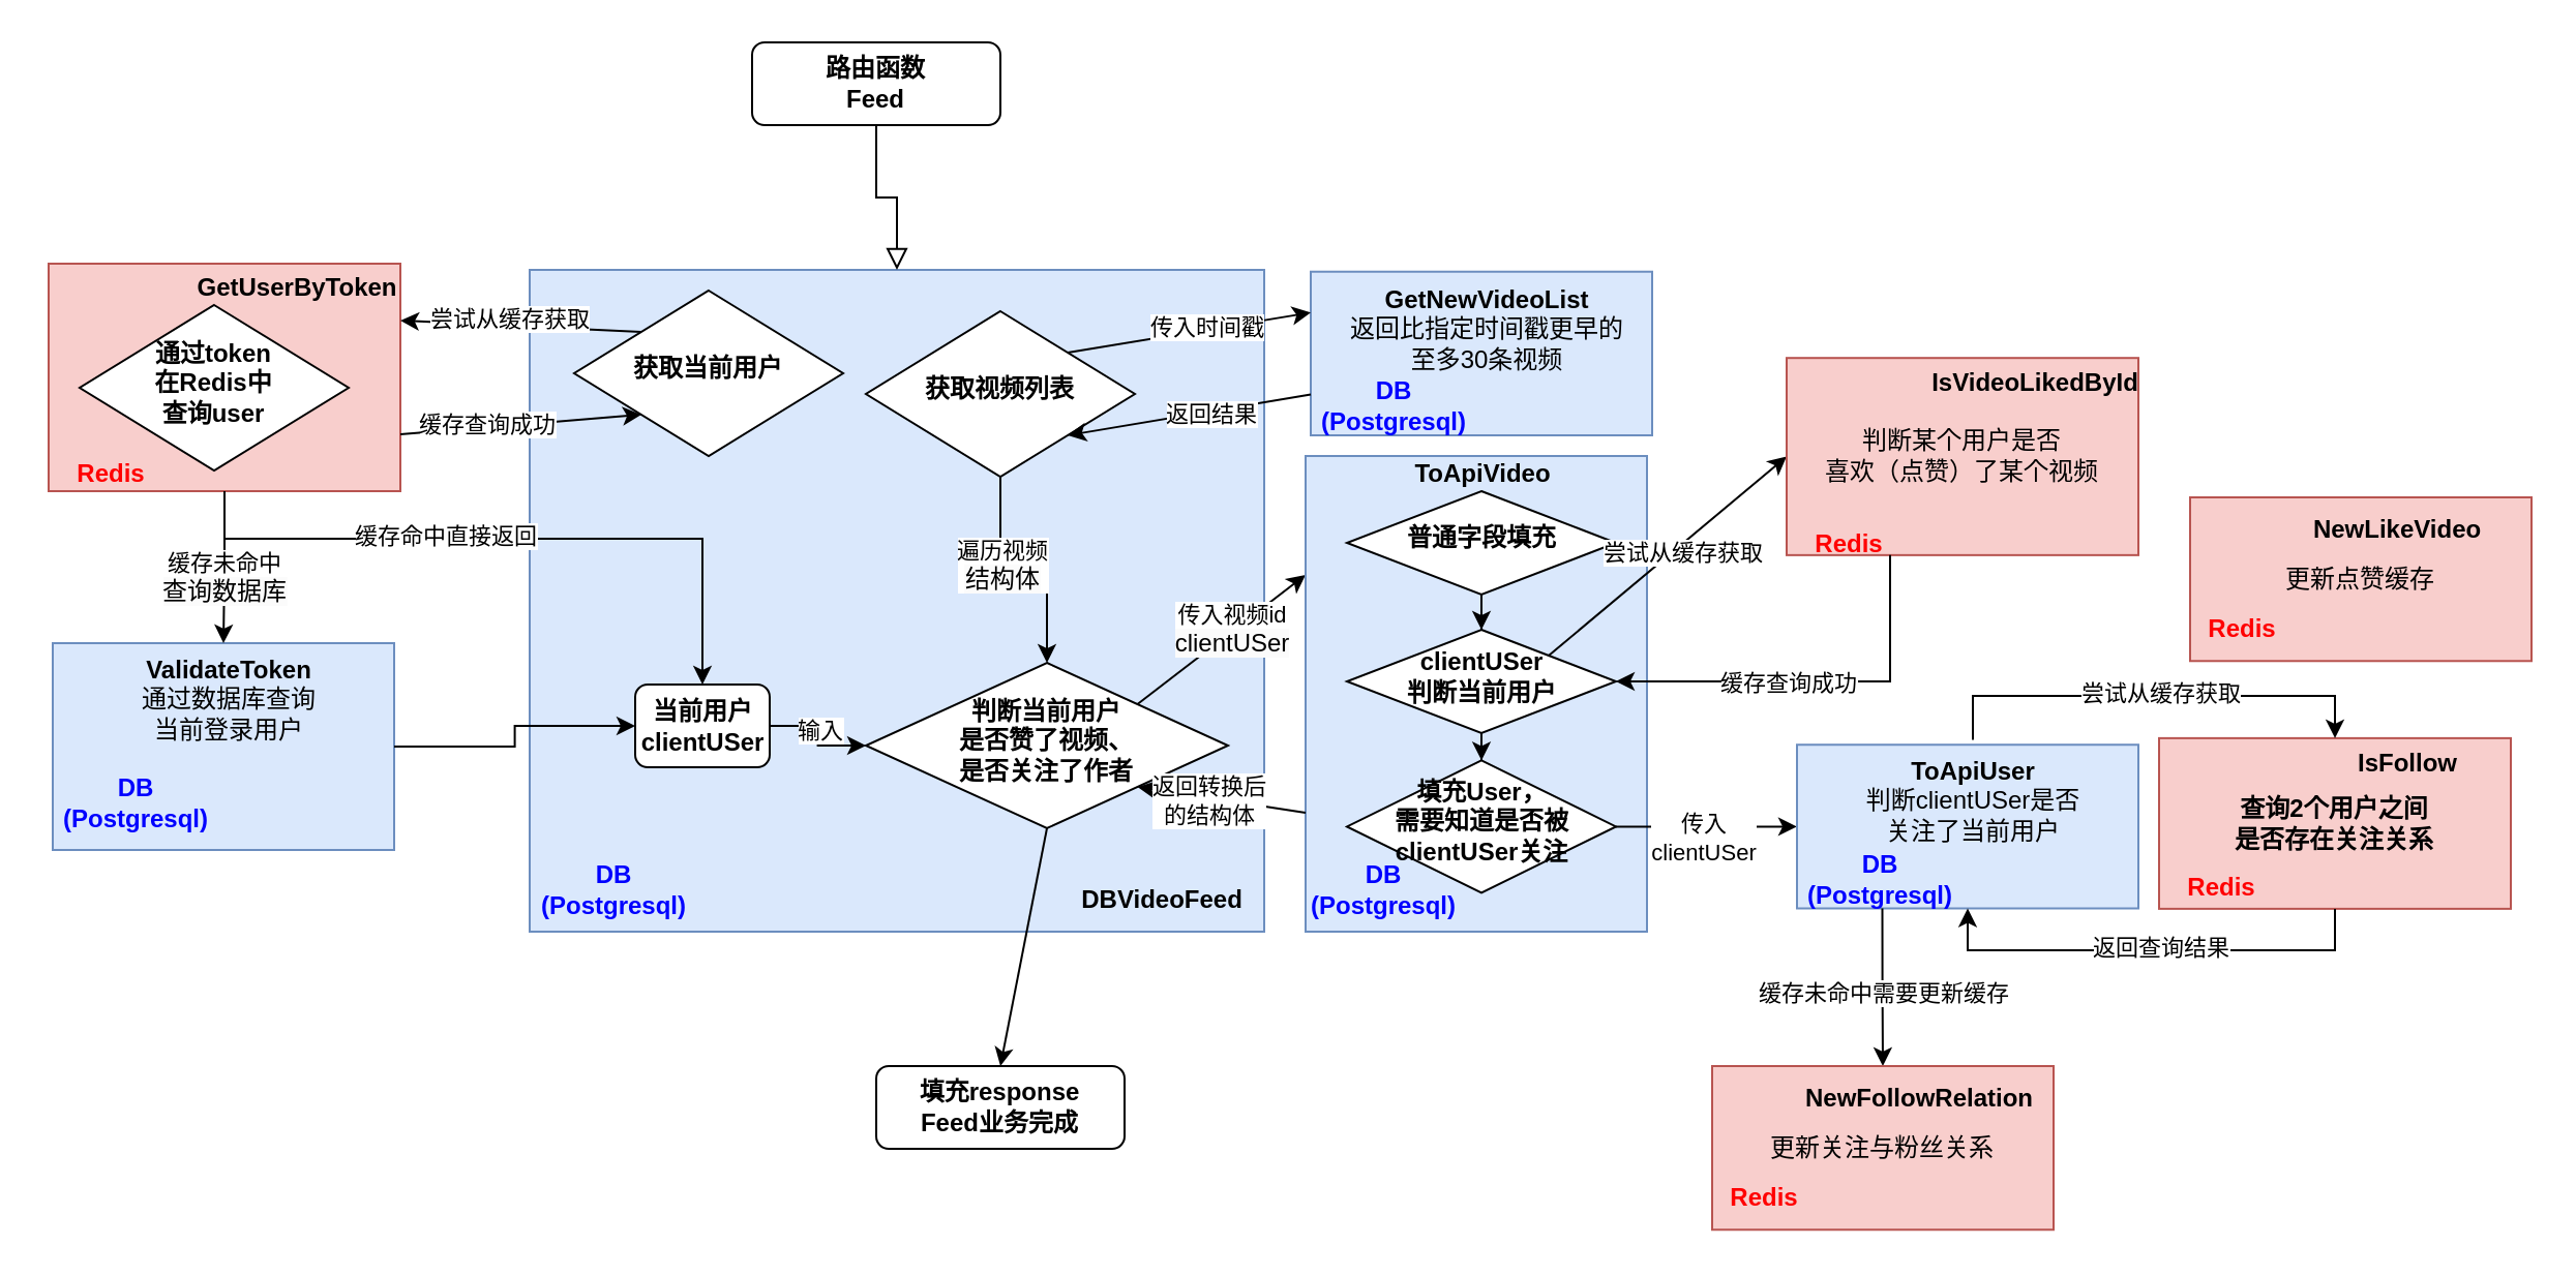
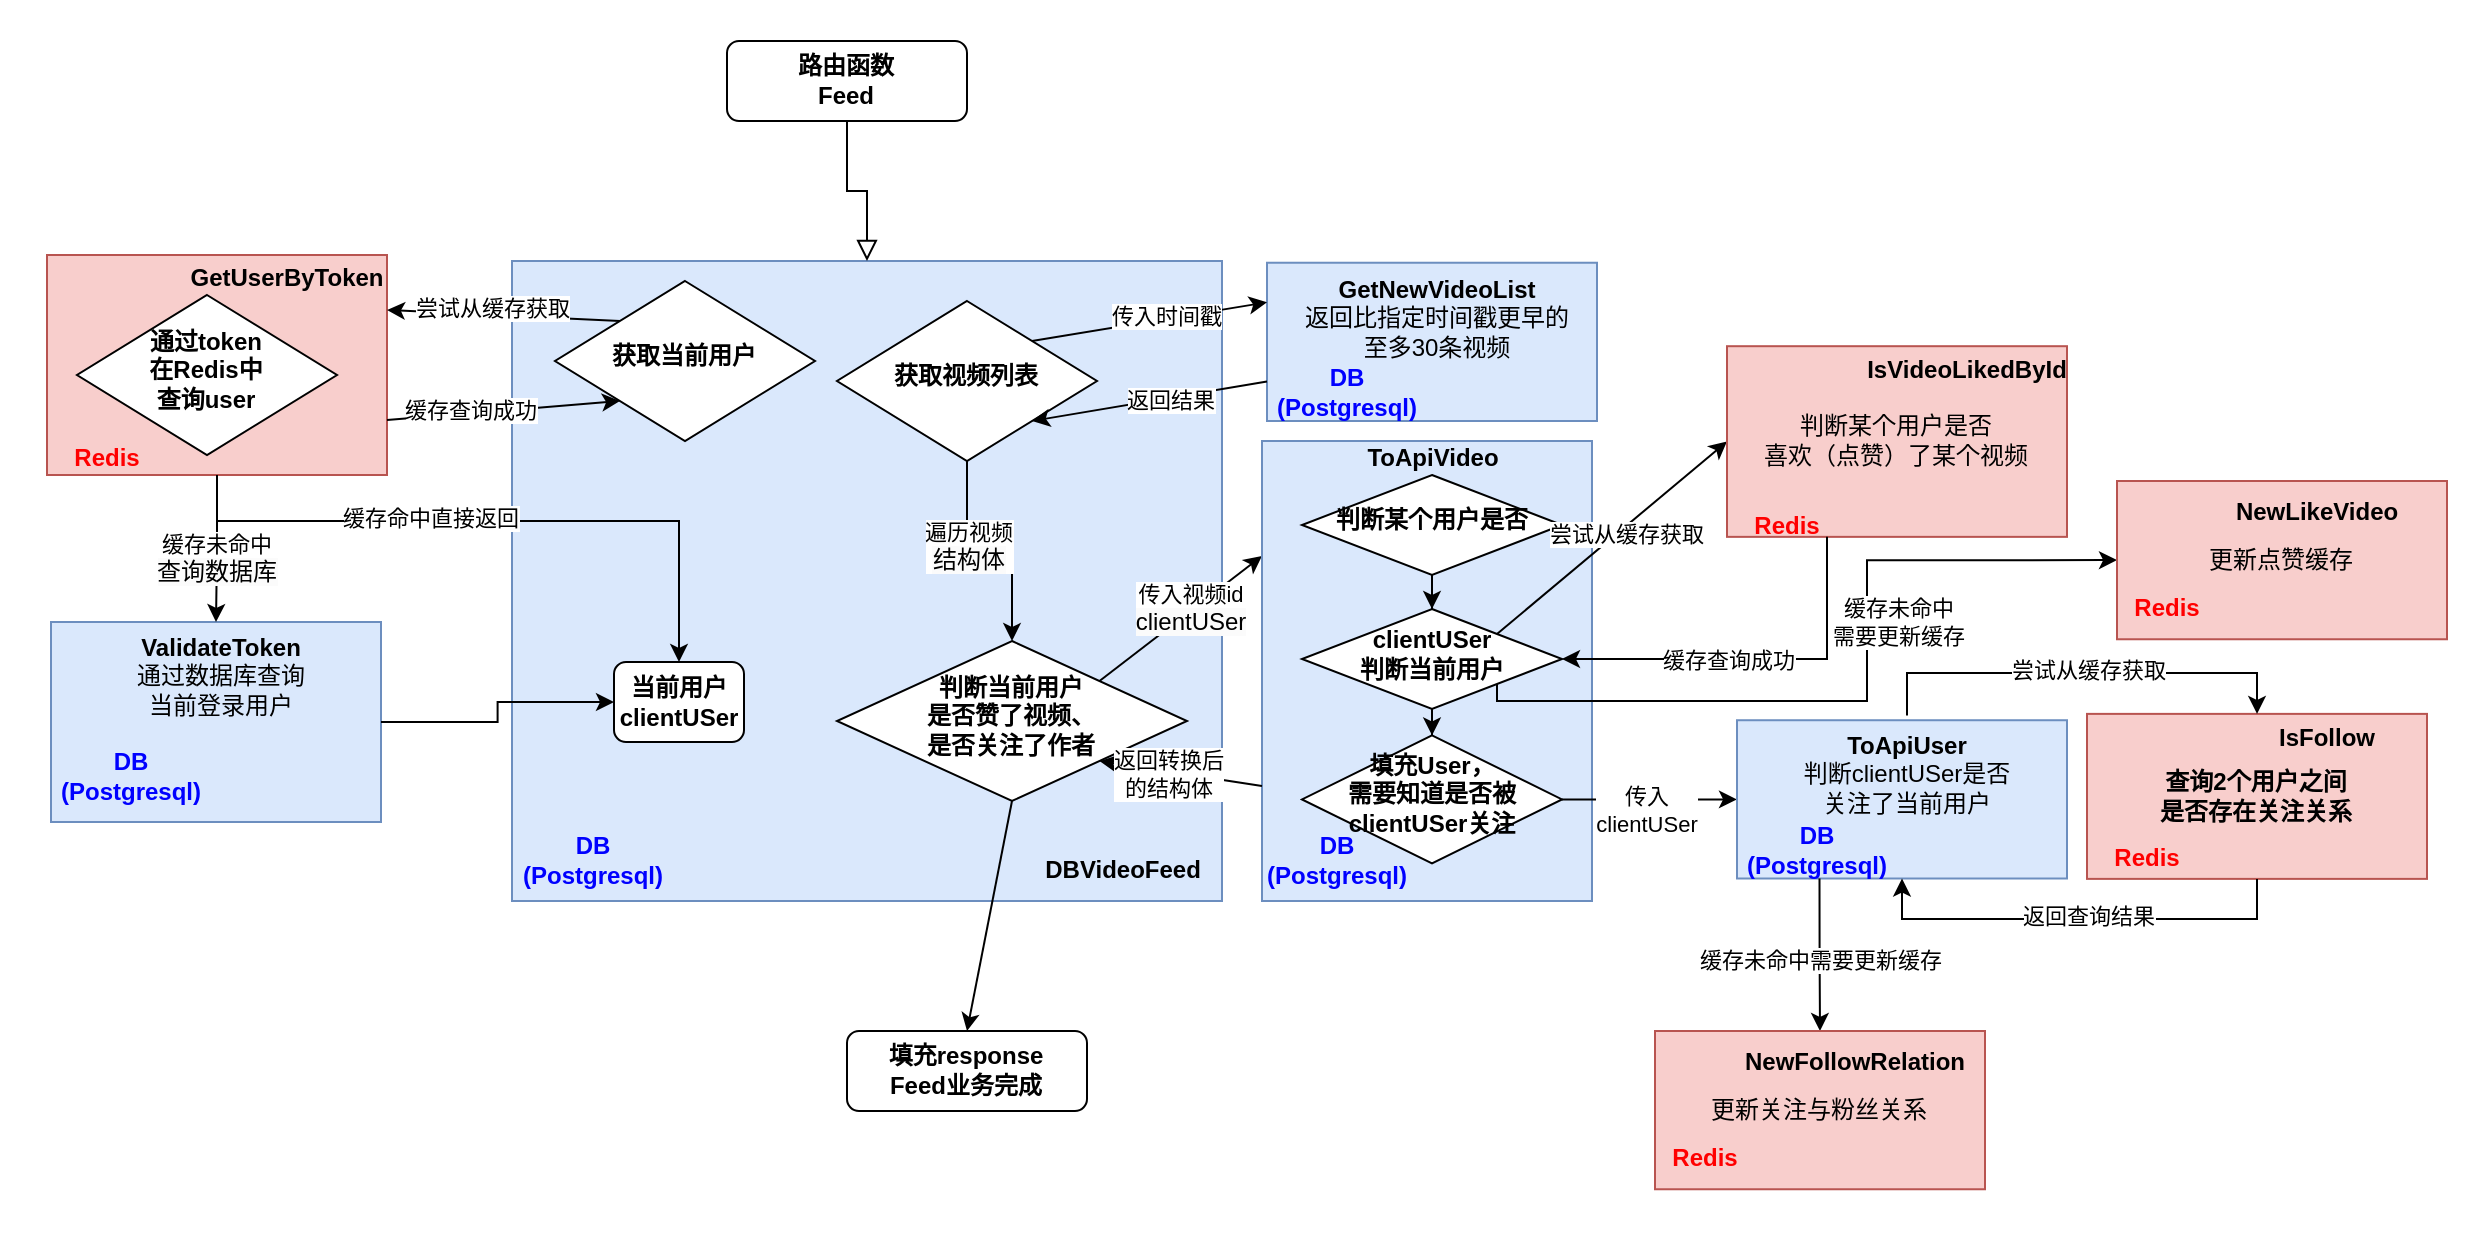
- <mxCell id="51" value="&lt;b&gt;普通字段填充&lt;br&gt;&lt;/b&gt;" style="rhombus;whiteSpace=wrap;html=1;shadow=0;fontFamily=Helvetica;fontSize=12;align=center;strokeWidth=1;spacing=6;spacingTop=-4;" vertex="1" parent="1"><mxGeometry x="650.5" y="237" width="130" height="50" as="geometry" /></mxCell>
+ <mxCell id="51" value="&lt;b&gt;判断某个用户是否&lt;br&gt;&lt;/b&gt;" style="rhombus;whiteSpace=wrap;html=1;shadow=0;fontFamily=Helvetica;fontSize=12;align=center;strokeWidth=1;spacing=6;spacingTop=-4;" vertex="1" parent="1"><mxGeometry x="650.5" y="237" width="130" height="50" as="geometry" /></mxCell>
+ <mxCell id="53" style="edgeStyle=orthogonalEdgeStyle;rounded=0;orthogonalLoop=1;jettySize=auto;html=1;entryX=0;entryY=0.5;entryDx=0;entryDy=0;exitX=1;exitY=1;exitDx=0;exitDy=0;" edge="1" parent="1" source="55" target="91"><mxGeometry relative="1" as="geometry"><Array as="points"><mxPoint x="748" y="350" /><mxPoint x="933" y="350" /><mxPoint x="933" y="280" /></Array></mxGeometry></mxCell>
+ <mxCell id="54" value="缓存未命中&lt;br&gt;需要更新缓存" style="edgeLabel;html=1;align=center;verticalAlign=middle;resizable=0;points=[];" vertex="1" connectable="0" parent="53"><mxGeometry x="0.184" relative="1" as="geometry"><mxPoint x="15" y="-3" as="offset" /></mxGeometry></mxCell>
- <mxCell id="46" style="edgeStyle=orthogonalEdgeStyle;rounded=0;orthogonalLoop=1;jettySize=auto;html=1;entryX=0;entryY=0.5;entryDx=0;entryDy=0;" edge="1" parent="1" source="6" target="13"><mxGeometry relative="1" as="geometry" /></mxCell>
- <mxCell id="47" value="输入" style="edgeLabel;html=1;align=center;verticalAlign=middle;resizable=0;points=[];" vertex="1" connectable="0" parent="46"><mxGeometry x="-0.113" y="1" relative="1" as="geometry"><mxPoint as="offset" /></mxGeometry></mxCell>
